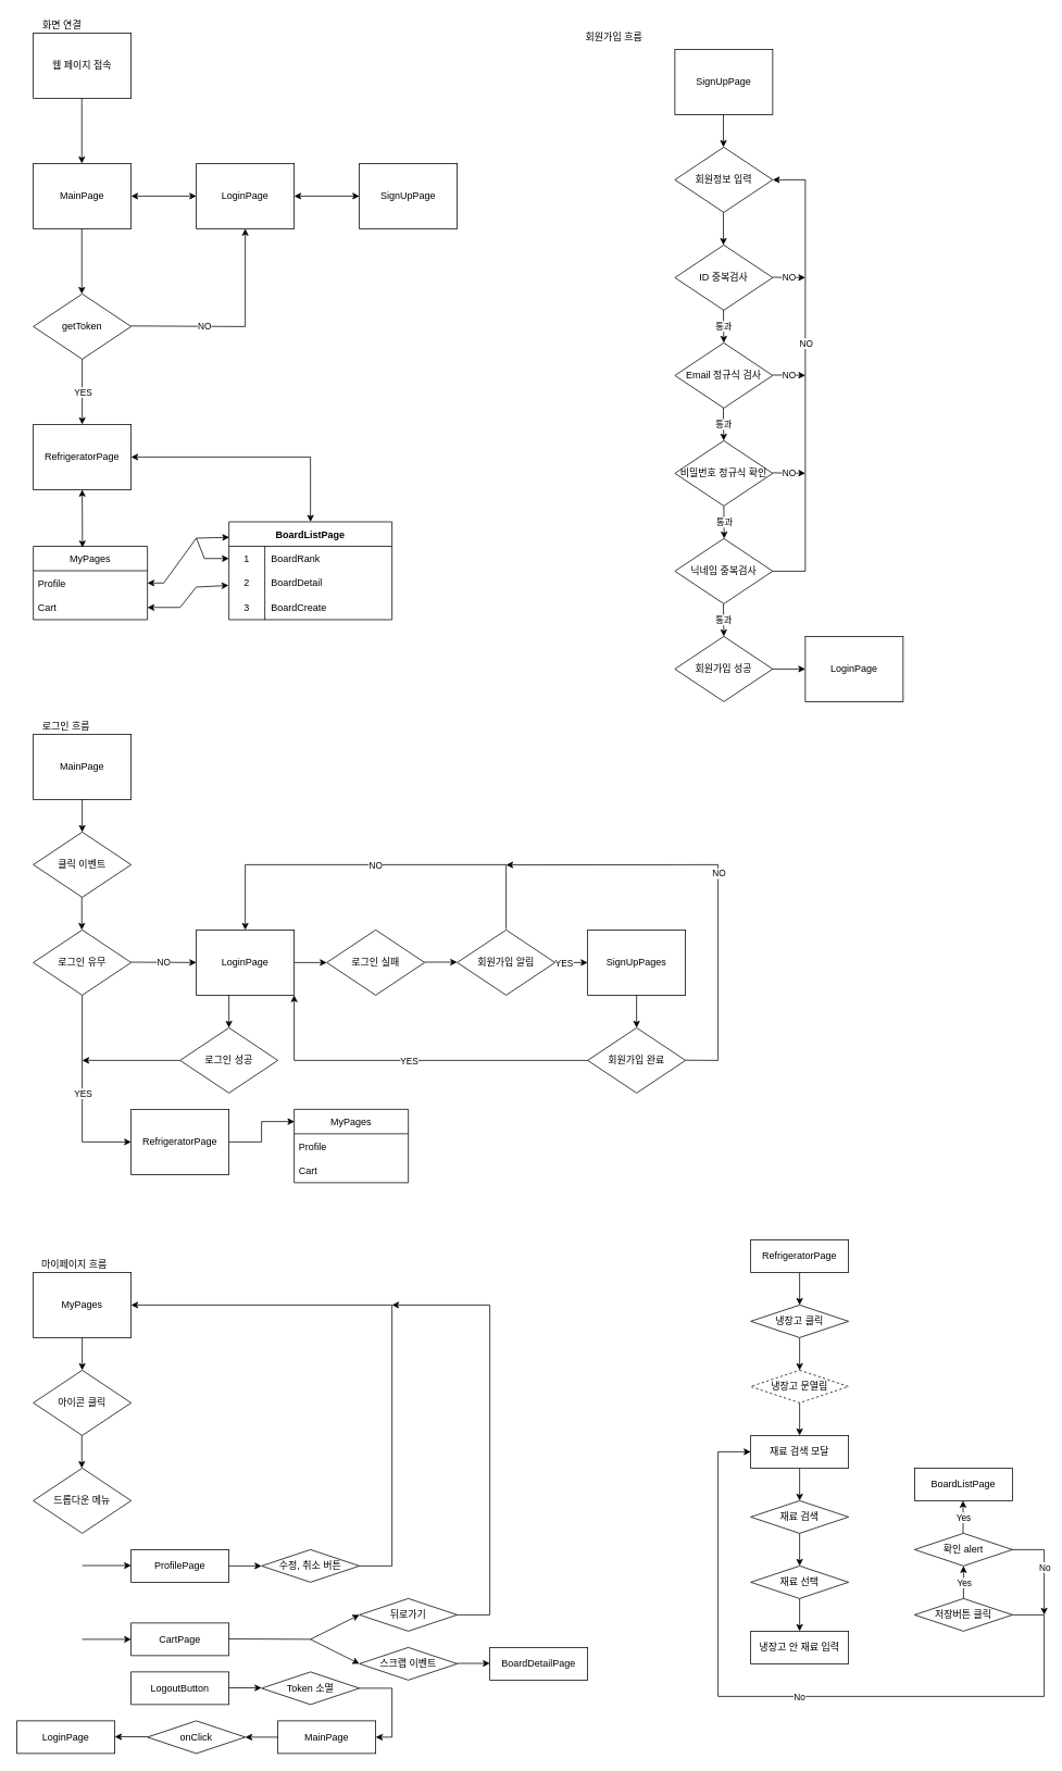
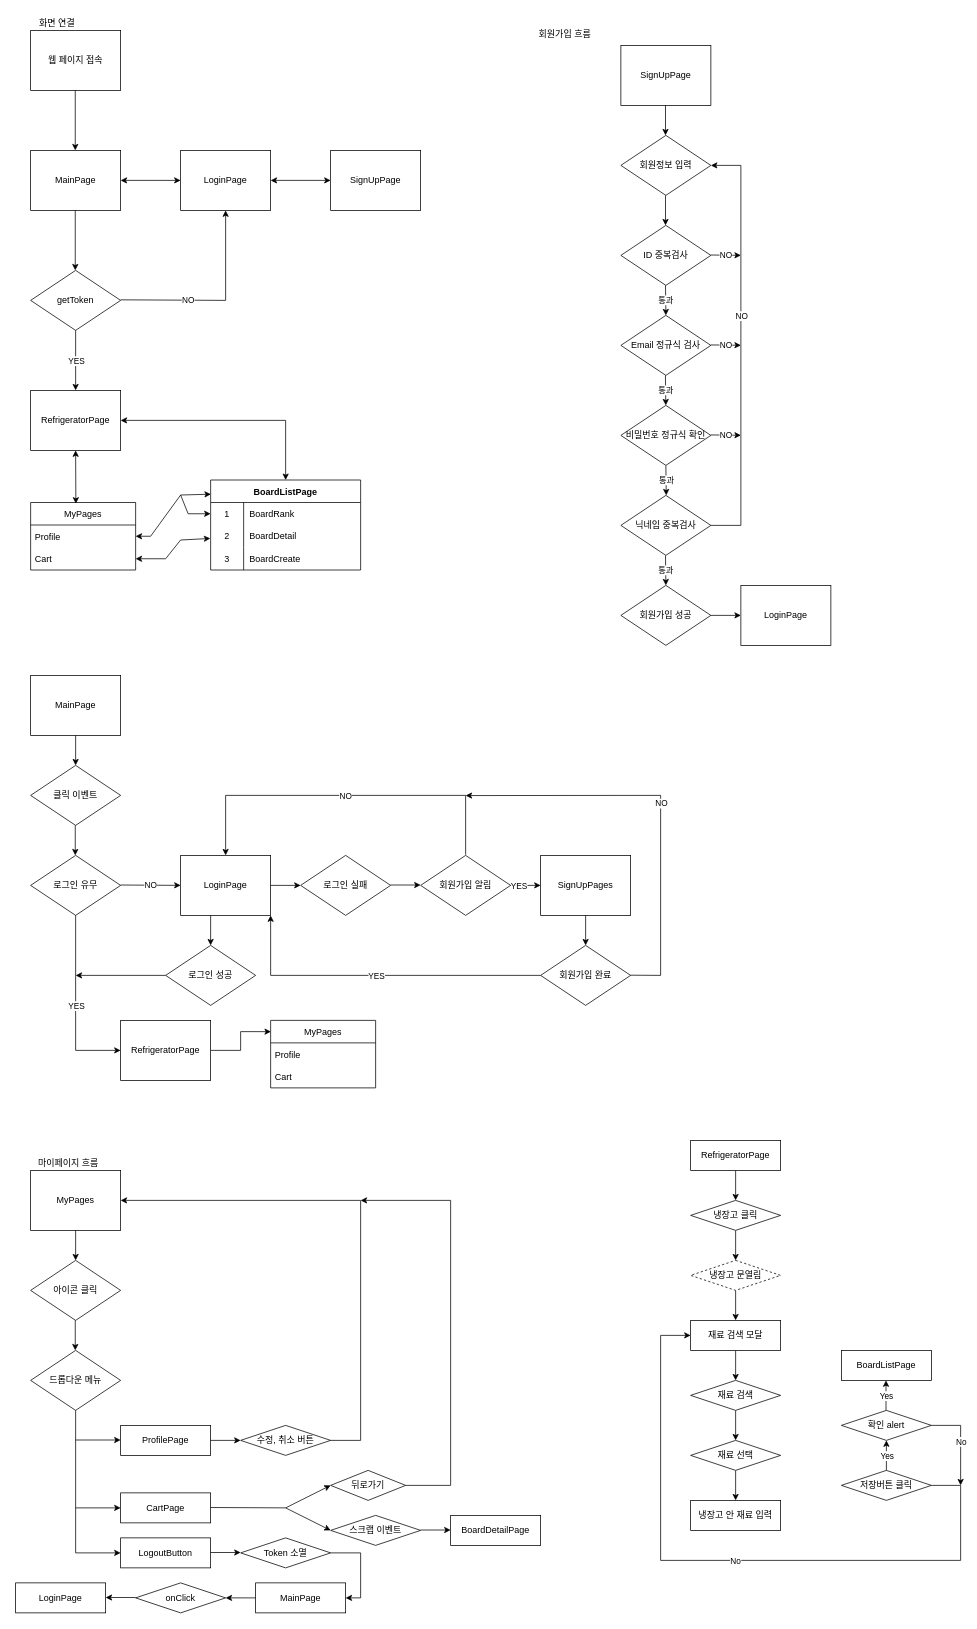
- <mxCell id="66" value="로그인 흐름" style="text;html=1;align=center;verticalAlign=middle;resizable=0;points=[];autosize=1;strokeColor=none;fillColor=none;fontFamily=Helvetica;" parent="1" vertex="1"><mxGeometry x="40" y="880" width="80" height="20" as="geometry" /></mxCell>
+ <mxCell id="104" value="" style="endArrow=classic;html=1;rounded=0;exitX=0.5;exitY=1;exitDx=0;exitDy=0;entryX=0;entryY=0.5;entryDx=0;entryDy=0;" parent="1" source="97" target="103" edge="1"><mxGeometry width="50" height="50" relative="1" as="geometry"><mxPoint x="420" y="1950" as="sourcePoint" /><mxPoint x="470" y="1900" as="targetPoint" /><Array as="points"><mxPoint x="100" y="2070" /></Array></mxGeometry></mxCell>
- <mxCell id="110" value="뒤로가기" style="rhombus;whiteSpace=wrap;html=1;fontFamily=Helvetica;" parent="1" vertex="1"><mxGeometry x="440" y="1960" width="120" height="40" as="geometry" /></mxCell>
+ <mxCell id="110" value="뒤로가기" style="rhombus;whiteSpace=wrap;html=1;fontFamily=Helvetica;" parent="1" vertex="1"><mxGeometry x="440" y="1960" width="100" height="40" as="geometry" /></mxCell>
